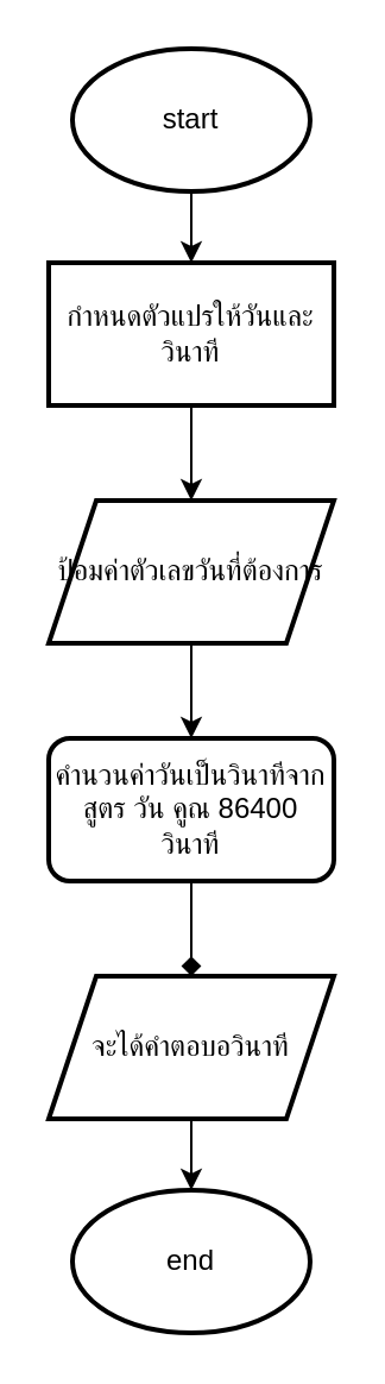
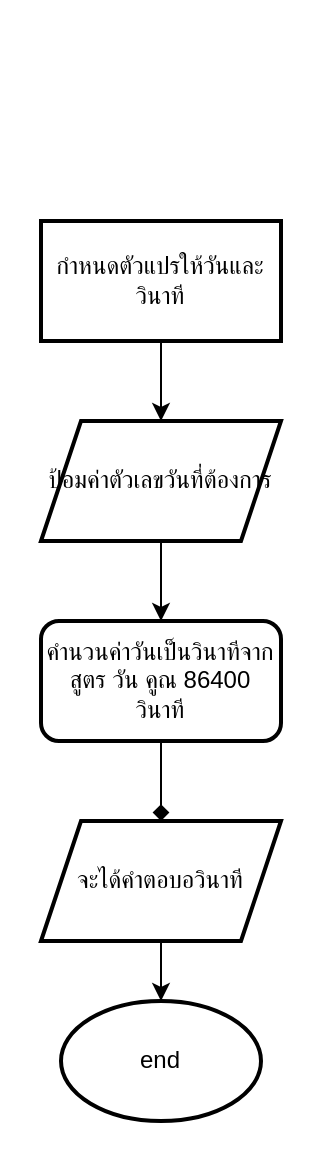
- <mxCell id="3" value="start" style="strokeWidth=2;html=1;shape=mxgraph.flowchart.start_1;whiteSpace=wrap;" vertex="1" parent="1"><mxGeometry x="30" y="20" width="100" height="60" as="geometry" /></mxCell>
- <mxCell id="2" value="" style="edgeStyle=orthogonalEdgeStyle;rounded=0;orthogonalLoop=1;jettySize=auto;html=1;" edge="1" parent="1" source="3" target="5"><mxGeometry relative="1" as="geometry" /></mxCell>
